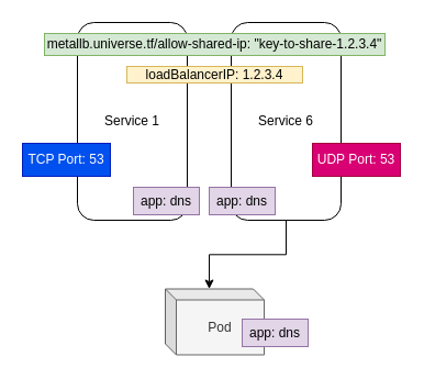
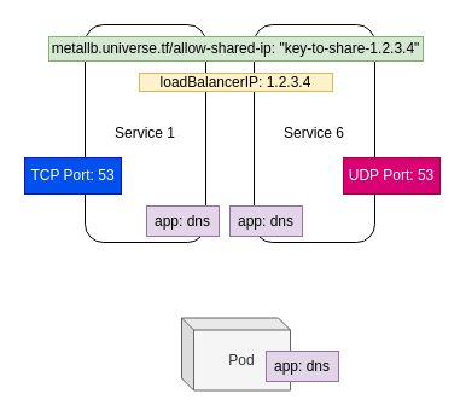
- <mxCell id="3" style="edgeStyle=orthogonalEdgeStyle;rounded=0;orthogonalLoop=1;jettySize=auto;html=1;exitX=0.5;exitY=1;exitDx=0;exitDy=0;entryX=0;entryY=0;entryDx=40;entryDy=0;entryPerimeter=0;" edge="1" parent="1" source="4" target="5"><mxGeometry relative="1" as="geometry" /></mxCell>
